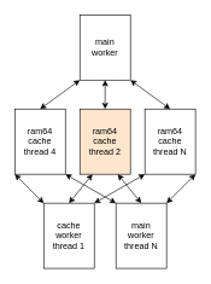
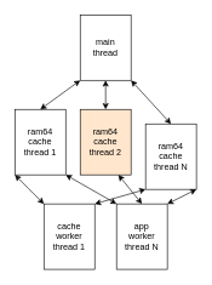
- <mxCell id="5" value="main&lt;br&gt;worker" style="rounded=0;whiteSpace=wrap;html=1;" parent="1" vertex="1"><mxGeometry x="110" y="20" width="70" height="90" as="geometry" /></mxCell>
+ <mxCell id="5" value="main&lt;br&gt;thread" style="rounded=0;whiteSpace=wrap;html=1;" parent="1" vertex="1"><mxGeometry x="110" y="20" width="70" height="90" as="geometry" /></mxCell>
- <mxCell id="2" value="ram64 cache thread 4" style="rounded=0;whiteSpace=wrap;html=1;" parent="1" vertex="1"><mxGeometry x="20" y="150" width="70" height="90" as="geometry" /></mxCell>
+ <mxCell id="2" value="ram64 cache thread 1" style="rounded=0;whiteSpace=wrap;html=1;" parent="1" vertex="1"><mxGeometry x="20" y="150" width="70" height="90" as="geometry" /></mxCell>
- <mxCell id="4" value="ram64 cache thread N" style="rounded=0;whiteSpace=wrap;html=1;" parent="1" vertex="1"><mxGeometry x="200" y="150" width="70" height="90" as="geometry" /></mxCell>
+ <mxCell id="4" value="ram64 cache thread N" style="rounded=0;whiteSpace=wrap;html=1;" parent="1" vertex="1"><mxGeometry x="200" y="170" width="70" height="90" as="geometry" /></mxCell>
- <mxCell id="10" value="" style="endArrow=classic;startArrow=classic;html=1;rounded=0;entryX=0.25;entryY=1;entryDx=0;entryDy=0;exitX=0.5;exitY=0;exitDx=0;exitDy=0;" parent="1" source="6" target="3" edge="1"><mxGeometry width="50" height="50" relative="1" as="geometry"><mxPoint x="80" y="300" as="sourcePoint" /><mxPoint x="40" y="260" as="targetPoint" /></mxGeometry></mxCell>
- <mxCell id="7" value="main&lt;br&gt;worker&lt;br&gt;thread N" style="rounded=0;whiteSpace=wrap;html=1;" parent="1" vertex="1"><mxGeometry x="160" y="280" width="70" height="90" as="geometry" /></mxCell>
+ <mxCell id="7" value="app&lt;br&gt;worker&lt;br&gt;thread N" style="rounded=0;whiteSpace=wrap;html=1;" parent="1" vertex="1"><mxGeometry x="160" y="280" width="70" height="90" as="geometry" /></mxCell>
